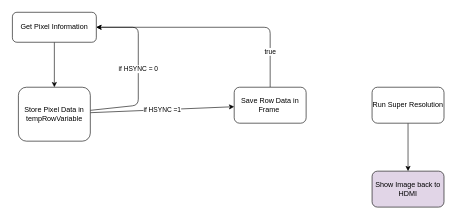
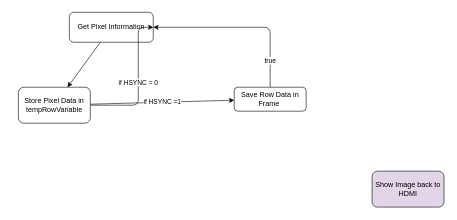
- <mxCell id="3" value="Get Pixel Information" style="rounded=1;whiteSpace=wrap;html=1;" vertex="1" parent="1"><mxGeometry x="20" y="20" width="140" height="50" as="geometry" /></mxCell>
+ <mxCell id="3" value="Get Pixel Information" style="rounded=1;whiteSpace=wrap;html=1;" vertex="1" parent="1"><mxGeometry x="115" y="20" width="140" height="50" as="geometry" /></mxCell>
- <mxCell id="9" value="Save Row Data in Frame&amp;nbsp;" style="rounded=1;whiteSpace=wrap;html=1;" vertex="1" parent="1"><mxGeometry x="390" y="145" width="120" height="60" as="geometry" /></mxCell>
+ <mxCell id="9" value="Save Row Data in Frame&amp;nbsp;" style="rounded=1;whiteSpace=wrap;html=1;" vertex="1" parent="1"><mxGeometry x="390" y="145" width="120" height="40" as="geometry" /></mxCell>
- <mxCell id="11" value="Run Super Resolution" style="whiteSpace=wrap;html=1;rounded=1;" vertex="1" parent="1"><mxGeometry x="620" y="145" width="120" height="60" as="geometry" /></mxCell>
- <mxCell id="6" value="Store Pixel Data in tempRowVariable" style="whiteSpace=wrap;html=1;rounded=1;" vertex="1" parent="1"><mxGeometry x="30" y="145" width="120" height="90" as="geometry" /></mxCell>
+ <mxCell id="6" value="Store Pixel Data in tempRowVariable" style="whiteSpace=wrap;html=1;rounded=1;" vertex="1" parent="1"><mxGeometry x="30" y="145" width="120" height="60" as="geometry" /></mxCell>
- <mxCell id="10" value="" style="edgeStyle=none;html=1;" edge="1" parent="1" source="11" target="12"><mxGeometry relative="1" as="geometry" /></mxCell>
